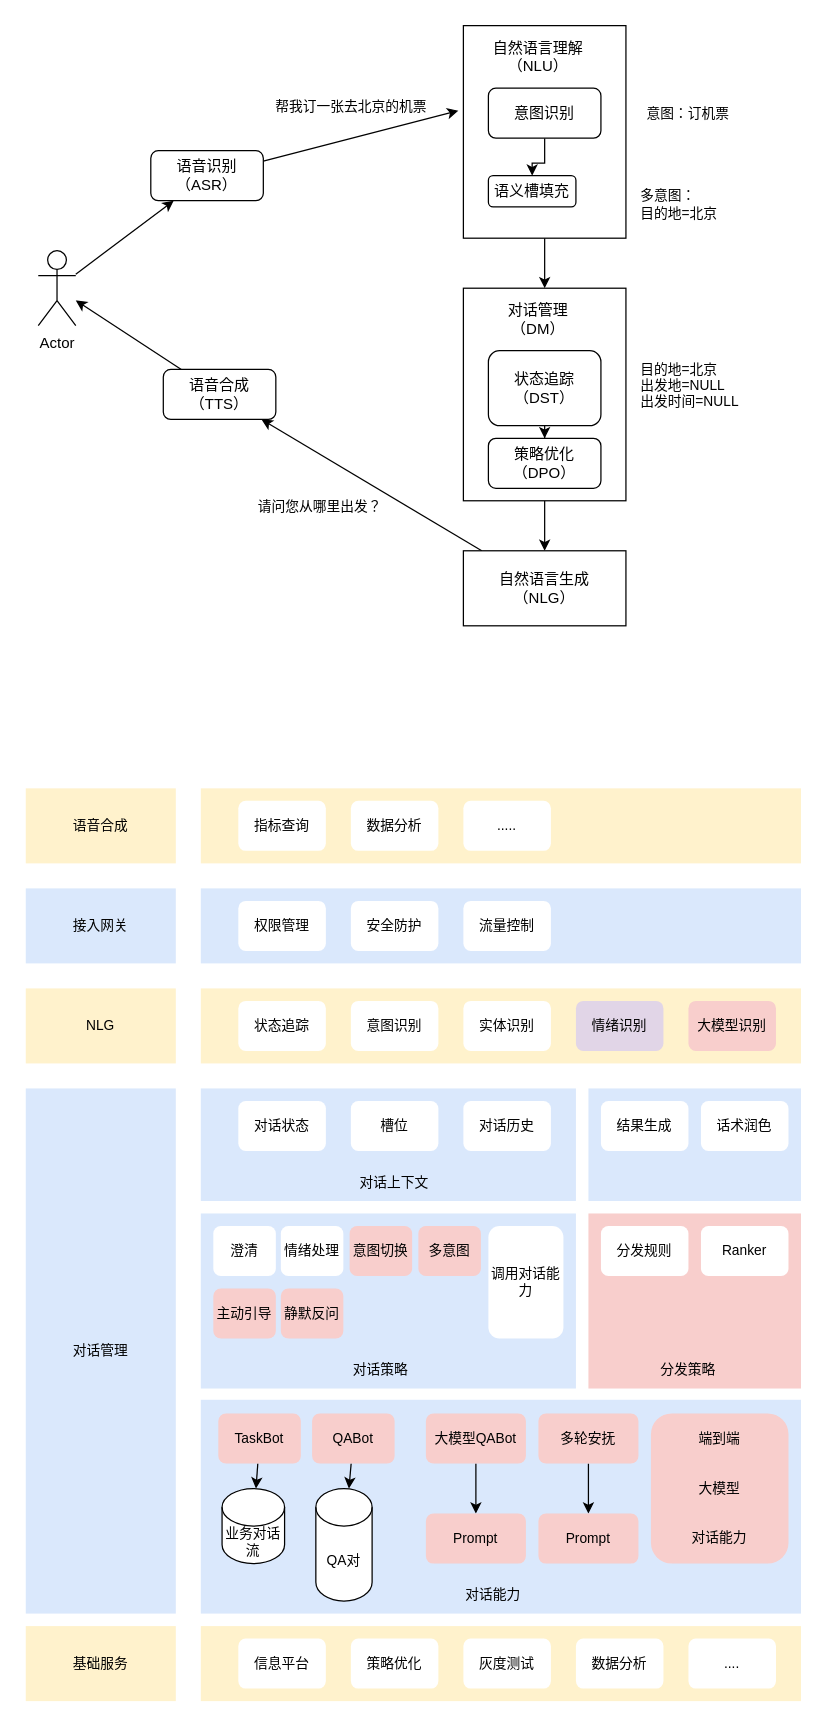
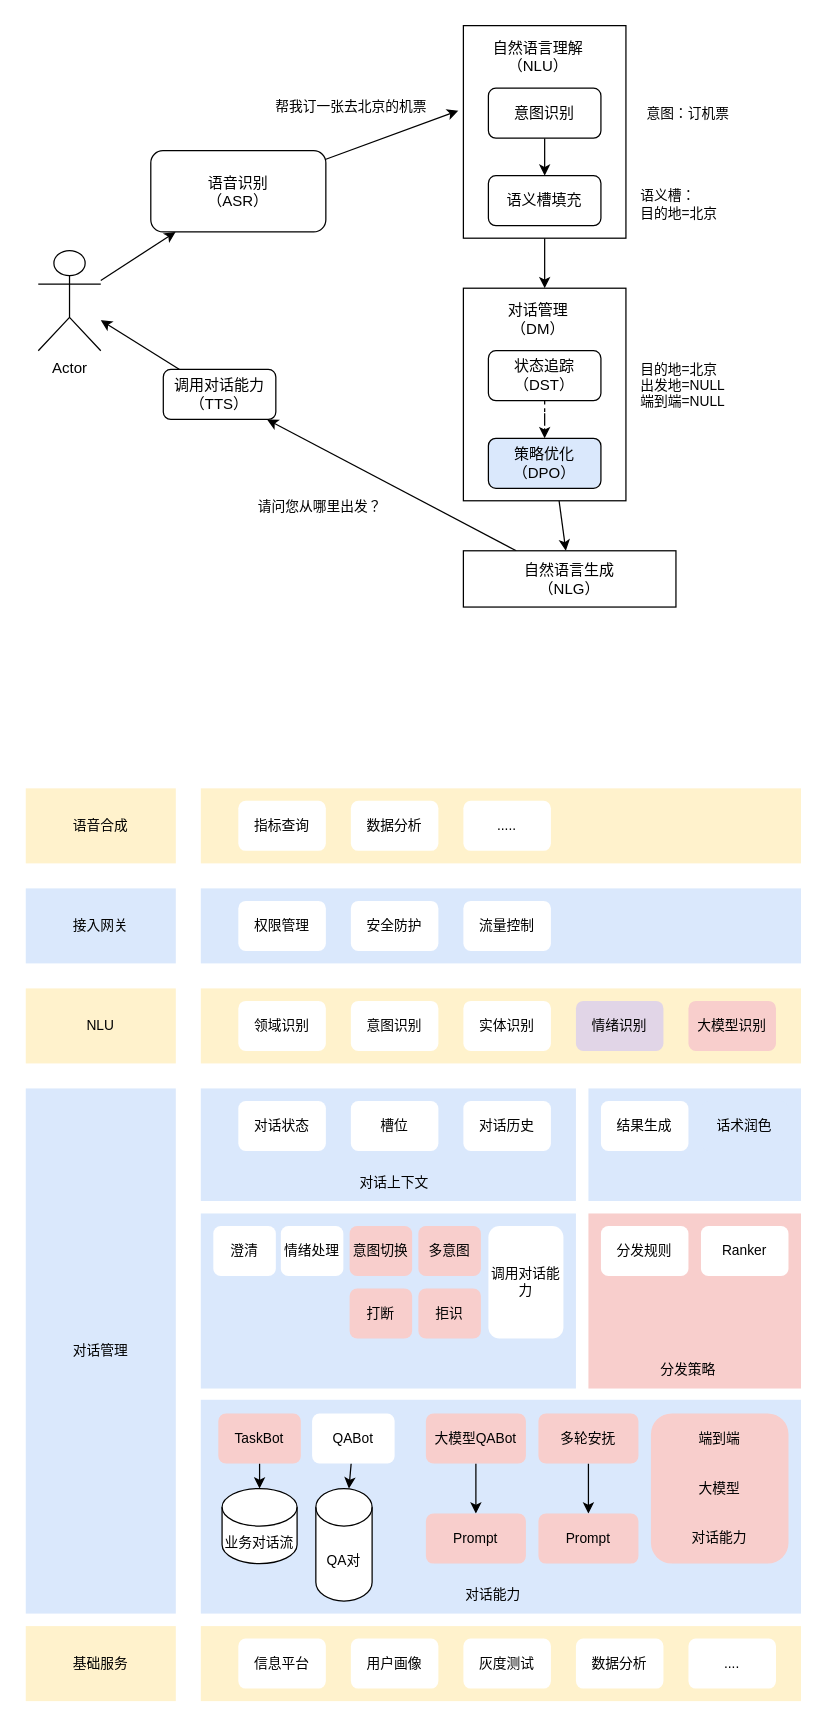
- <mxCell id="7" value="语音识别&lt;br&gt;（ASR）" style="rounded=1;whiteSpace=wrap;html=1;labelBackgroundColor=none;" vertex="1" parent="1"><mxGeometry x="120" y="120" width="90" height="40" as="geometry" /></mxCell>
+ <mxCell id="7" value="语音识别&lt;br&gt;（ASR）" style="rounded=1;whiteSpace=wrap;html=1;labelBackgroundColor=none;" vertex="1" parent="1"><mxGeometry x="120" y="120" width="140" height="65" as="geometry" /></mxCell>
- <mxCell id="10" value="语义槽填充" style="rounded=1;whiteSpace=wrap;html=1;labelBackgroundColor=none;" vertex="1" parent="1"><mxGeometry x="390" y="140" width="70" height="25" as="geometry" /></mxCell>
+ <mxCell id="10" value="语义槽填充" style="rounded=1;whiteSpace=wrap;html=1;labelBackgroundColor=none;" vertex="1" parent="1"><mxGeometry x="390" y="140" width="90" height="40" as="geometry" /></mxCell>
- <mxCell id="24" value="多意图：&lt;br&gt;目的地=北京" style="text;html=1;align=left;verticalAlign=middle;whiteSpace=wrap;rounded=0;fontFamily=Helvetica;fontSize=11;fontColor=default;labelBackgroundColor=none;" vertex="1" parent="1"><mxGeometry x="510" y="135" width="110" height="55" as="geometry" /></mxCell>
+ <mxCell id="24" value="语义槽：&lt;br&gt;目的地=北京" style="text;html=1;align=left;verticalAlign=middle;whiteSpace=wrap;rounded=0;fontFamily=Helvetica;fontSize=11;fontColor=default;labelBackgroundColor=none;" vertex="1" parent="1"><mxGeometry x="510" y="135" width="110" height="55" as="geometry" /></mxCell>
- <mxCell id="5" value="Actor" style="shape=umlActor;verticalLabelPosition=bottom;verticalAlign=top;html=1;outlineConnect=0;labelBackgroundColor=none;" vertex="1" parent="1"><mxGeometry x="30" y="200" width="30" height="60" as="geometry" /></mxCell>
+ <mxCell id="5" value="Actor" style="shape=umlActor;verticalLabelPosition=bottom;verticalAlign=top;html=1;outlineConnect=0;labelBackgroundColor=none;" vertex="1" parent="1"><mxGeometry x="30" y="200" width="50" height="80" as="geometry" /></mxCell>
- <mxCell id="25" value="目的地=北京&lt;br&gt;出发地=NULL&lt;br&gt;出发时间=NULL" style="text;html=1;align=left;verticalAlign=middle;whiteSpace=wrap;rounded=0;fontFamily=Helvetica;fontSize=11;fontColor=default;labelBackgroundColor=none;" vertex="1" parent="1"><mxGeometry x="510" y="280" width="110" height="55" as="geometry" /></mxCell>
+ <mxCell id="25" value="目的地=北京&lt;br&gt;出发地=NULL&lt;br&gt;端到端=NULL" style="text;html=1;align=left;verticalAlign=middle;whiteSpace=wrap;rounded=0;fontFamily=Helvetica;fontSize=11;fontColor=default;labelBackgroundColor=none;" vertex="1" parent="1"><mxGeometry x="510" y="280" width="110" height="55" as="geometry" /></mxCell>
- <mxCell id="15" value="状态追踪（DST）" style="rounded=1;whiteSpace=wrap;html=1;labelBackgroundColor=none;" vertex="1" parent="1"><mxGeometry x="390" y="280" width="90" height="60" as="geometry" /></mxCell>
+ <mxCell id="15" value="状态追踪（DST）" style="rounded=1;whiteSpace=wrap;html=1;labelBackgroundColor=none;" vertex="1" parent="1"><mxGeometry x="390" y="280" width="90" height="40" as="geometry" /></mxCell>
- <mxCell id="21" value="语音合成（TTS）" style="rounded=1;whiteSpace=wrap;html=1;labelBackgroundColor=none;" vertex="1" parent="1"><mxGeometry x="130" y="295" width="90" height="40" as="geometry" /></mxCell>
+ <mxCell id="21" value="调用对话能力（TTS）" style="rounded=1;whiteSpace=wrap;html=1;labelBackgroundColor=none;" vertex="1" parent="1"><mxGeometry x="130" y="295" width="90" height="40" as="geometry" /></mxCell>
- <mxCell id="16" value="策略优化（DPO）" style="rounded=1;whiteSpace=wrap;html=1;labelBackgroundColor=none;" vertex="1" parent="1"><mxGeometry x="390" y="350" width="90" height="40" as="geometry" /></mxCell>
+ <mxCell id="16" value="策略优化（DPO）" style="rounded=1;whiteSpace=wrap;html=1;labelBackgroundColor=none;fillColor=#dae8fc;" vertex="1" parent="1"><mxGeometry x="390" y="350" width="90" height="40" as="geometry" /></mxCell>
- <mxCell id="19" value="自然语言生成&lt;br&gt;（NLG）" style="rounded=0;whiteSpace=wrap;html=1;labelBackgroundColor=none;" vertex="1" parent="1"><mxGeometry x="370" y="440" width="130" height="60" as="geometry" /></mxCell>
+ <mxCell id="19" value="自然语言生成&lt;br&gt;（NLG）" style="rounded=0;whiteSpace=wrap;html=1;labelBackgroundColor=none;" vertex="1" parent="1"><mxGeometry x="370" y="440" width="170" height="45" as="geometry" /></mxCell>
- <mxCell id="29" value="NLG" style="rounded=0;whiteSpace=wrap;html=1;fontFamily=Helvetica;fontSize=11;labelBackgroundColor=none;strokeColor=none;fillColor=#fff2cc;" vertex="1" parent="1"><mxGeometry x="20" y="790" width="120" height="60" as="geometry" /></mxCell>
+ <mxCell id="29" value="NLU" style="rounded=0;whiteSpace=wrap;html=1;fontFamily=Helvetica;fontSize=11;labelBackgroundColor=none;strokeColor=none;fillColor=#fff2cc;" vertex="1" parent="1"><mxGeometry x="20" y="790" width="120" height="60" as="geometry" /></mxCell>
- <mxCell id="41" value="状态追踪" style="rounded=1;whiteSpace=wrap;html=1;align=center;verticalAlign=middle;fontFamily=Helvetica;fontSize=11;labelBackgroundColor=none;strokeColor=none;" vertex="1" parent="1"><mxGeometry x="190" y="800" width="70" height="40" as="geometry" /></mxCell>
+ <mxCell id="41" value="领域识别" style="rounded=1;whiteSpace=wrap;html=1;align=center;verticalAlign=middle;fontFamily=Helvetica;fontSize=11;labelBackgroundColor=none;strokeColor=none;" vertex="1" parent="1"><mxGeometry x="190" y="800" width="70" height="40" as="geometry" /></mxCell>
- <mxCell id="53" value="话术润色" style="rounded=1;whiteSpace=wrap;html=1;align=center;verticalAlign=middle;fontFamily=Helvetica;fontSize=11;labelBackgroundColor=none;strokeColor=none;" vertex="1" parent="1"><mxGeometry x="560" y="880" width="70" height="40" as="geometry" /></mxCell>
+ <mxCell id="53" value="话术润色" style="rounded=1;whiteSpace=wrap;html=1;align=center;verticalAlign=middle;fontFamily=Helvetica;fontSize=11;labelBackgroundColor=none;strokeColor=none;fillColor=#dae8fc;" vertex="1" parent="1"><mxGeometry x="560" y="880" width="70" height="40" as="geometry" /></mxCell>
- <mxCell id="64" value="主动引导" style="rounded=1;whiteSpace=wrap;html=1;align=center;verticalAlign=middle;fontFamily=Helvetica;fontSize=11;labelBackgroundColor=none;strokeColor=none;fillColor=#f8cecc;" vertex="1" parent="1"><mxGeometry x="170" y="1030" width="50" height="40" as="geometry" /></mxCell>
- <mxCell id="65" value="静默反问" style="rounded=1;whiteSpace=wrap;html=1;align=center;verticalAlign=middle;fontFamily=Helvetica;fontSize=11;labelBackgroundColor=none;strokeColor=none;fillColor=#f8cecc;" vertex="1" parent="1"><mxGeometry x="224" y="1030" width="50" height="40" as="geometry" /></mxCell>
+ <mxCell id="66" value="打断" style="rounded=1;whiteSpace=wrap;html=1;align=center;verticalAlign=middle;fontFamily=Helvetica;fontSize=11;labelBackgroundColor=none;strokeColor=none;fillColor=#f8cecc;" vertex="1" parent="1"><mxGeometry x="279" y="1030" width="50" height="40" as="geometry" /></mxCell>
+ <mxCell id="67" value="拒识" style="rounded=1;whiteSpace=wrap;html=1;align=center;verticalAlign=middle;fontFamily=Helvetica;fontSize=11;labelBackgroundColor=none;strokeColor=none;fillColor=#f8cecc;" vertex="1" parent="1"><mxGeometry x="334" y="1030" width="50" height="40" as="geometry" /></mxCell>
- <mxCell id="58" value="对话策略" style="text;html=1;align=center;verticalAlign=middle;whiteSpace=wrap;rounded=0;fontFamily=Helvetica;fontSize=11;fontColor=default;labelBackgroundColor=none;" vertex="1" parent="1"><mxGeometry x="274" y="1080" width="60" height="30" as="geometry" /></mxCell>
- <mxCell id="74" value="QABot" style="rounded=1;whiteSpace=wrap;html=1;align=center;verticalAlign=middle;fontFamily=Helvetica;fontSize=11;labelBackgroundColor=none;strokeColor=none;fillColor=#f8cecc;" vertex="1" parent="1"><mxGeometry x="249" y="1130" width="66" height="40" as="geometry" /></mxCell>
+ <mxCell id="74" value="QABot" style="rounded=1;whiteSpace=wrap;html=1;align=center;verticalAlign=middle;fontFamily=Helvetica;fontSize=11;labelBackgroundColor=none;strokeColor=none;" vertex="1" parent="1"><mxGeometry x="249" y="1130" width="66" height="40" as="geometry" /></mxCell>
- <mxCell id="72" value="业务对话流" style="shape=cylinder3;whiteSpace=wrap;html=1;boundedLbl=1;backgroundOutline=1;size=15;rounded=0;align=center;verticalAlign=middle;fontFamily=Helvetica;fontSize=11;labelBackgroundColor=none;" vertex="1" parent="1"><mxGeometry x="177" y="1190" width="50" height="60" as="geometry" /></mxCell>
+ <mxCell id="72" value="业务对话流" style="shape=cylinder3;whiteSpace=wrap;html=1;boundedLbl=1;backgroundOutline=1;size=15;rounded=0;align=center;verticalAlign=middle;fontFamily=Helvetica;fontSize=11;labelBackgroundColor=none;" vertex="1" parent="1"><mxGeometry x="177" y="1190" width="60" height="60" as="geometry" /></mxCell>
- <mxCell id="86" value="策略优化" style="rounded=1;whiteSpace=wrap;html=1;align=center;verticalAlign=middle;fontFamily=Helvetica;fontSize=11;labelBackgroundColor=none;strokeColor=none;" vertex="1" parent="1"><mxGeometry x="280" y="1310" width="70" height="40" as="geometry" /></mxCell>
+ <mxCell id="86" value="用户画像" style="rounded=1;whiteSpace=wrap;html=1;align=center;verticalAlign=middle;fontFamily=Helvetica;fontSize=11;labelBackgroundColor=none;strokeColor=none;" vertex="1" parent="1"><mxGeometry x="280" y="1310" width="70" height="40" as="geometry" /></mxCell>
